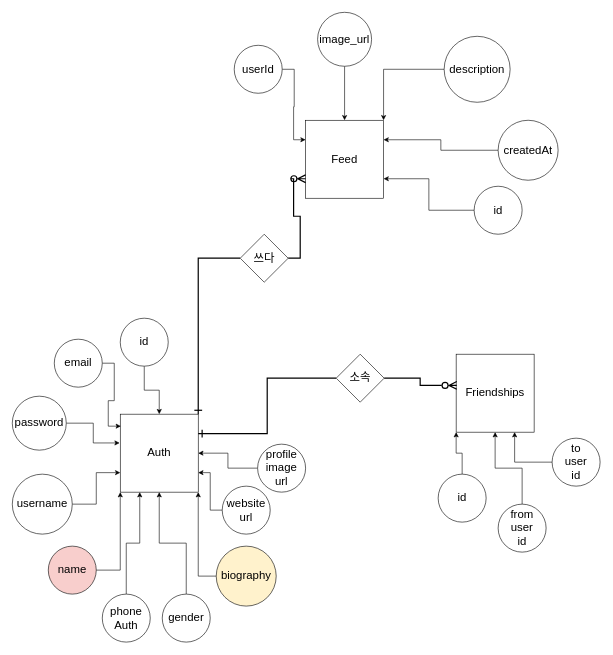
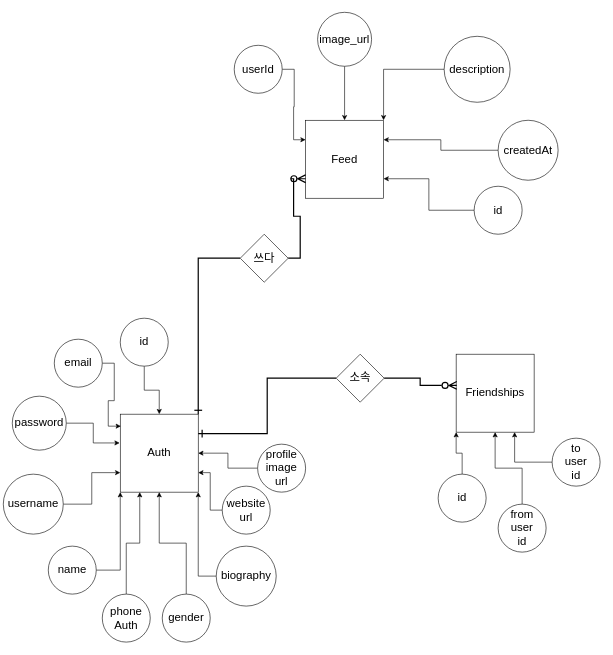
- <mxCell id="22" value="username" style="ellipse;whiteSpace=wrap;html=1;aspect=fixed;fontSize=19;" vertex="1" parent="1"><mxGeometry x="20" y="790" width="100" height="100" as="geometry" /></mxCell>
+ <mxCell id="22" value="username" style="ellipse;whiteSpace=wrap;html=1;aspect=fixed;fontSize=19;" vertex="1" parent="1"><mxGeometry x="5" y="790" width="100" height="100" as="geometry" /></mxCell>
- <mxCell id="24" value="name" style="ellipse;whiteSpace=wrap;html=1;aspect=fixed;fontSize=19;fillColor=#f8cecc;" vertex="1" parent="1"><mxGeometry x="80" y="910" width="80" height="80" as="geometry" /></mxCell>
+ <mxCell id="24" value="name" style="ellipse;whiteSpace=wrap;html=1;aspect=fixed;fontSize=19;" vertex="1" parent="1"><mxGeometry x="80" y="910" width="80" height="80" as="geometry" /></mxCell>
- <mxCell id="30" value="biography" style="ellipse;whiteSpace=wrap;html=1;aspect=fixed;fontSize=19;fillColor=#fff2cc;" vertex="1" parent="1"><mxGeometry x="360" y="910" width="100" height="100" as="geometry" /></mxCell>
+ <mxCell id="30" value="biography" style="ellipse;whiteSpace=wrap;html=1;aspect=fixed;fontSize=19;" vertex="1" parent="1"><mxGeometry x="360" y="910" width="100" height="100" as="geometry" /></mxCell>
